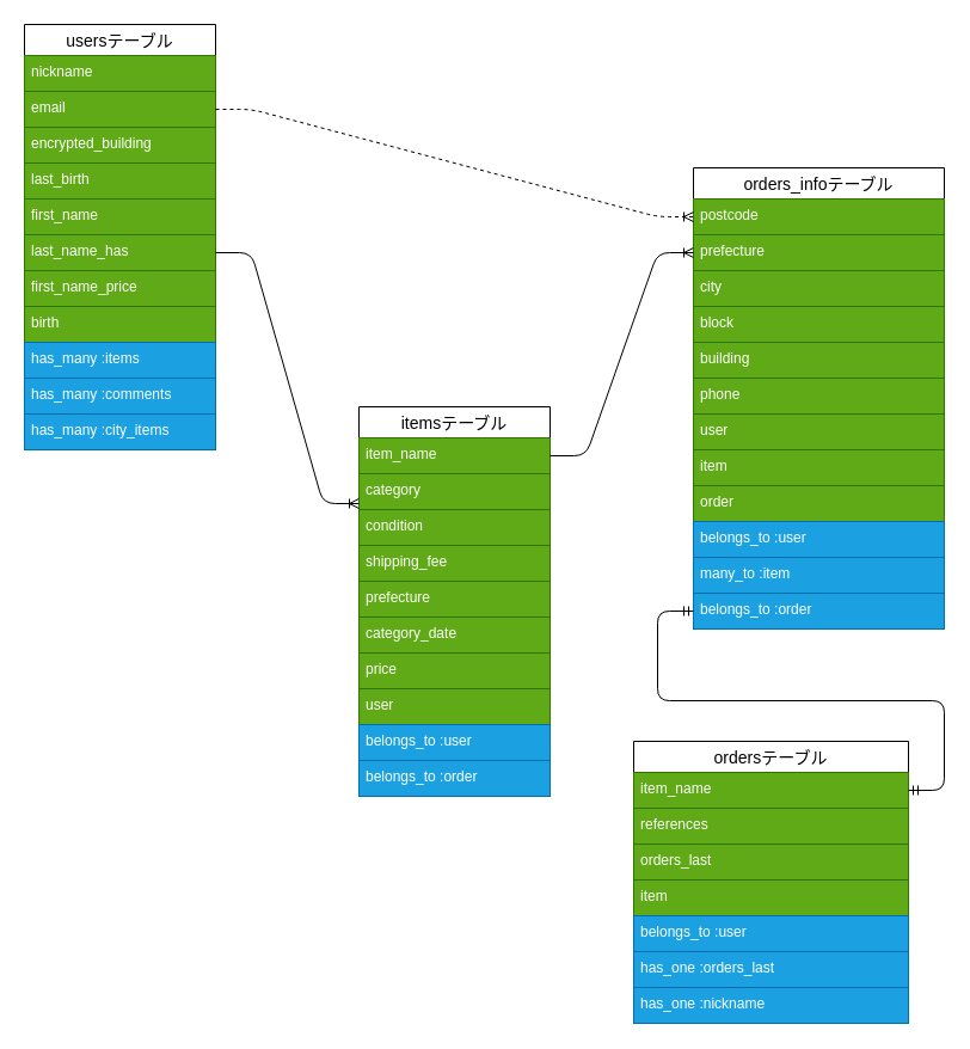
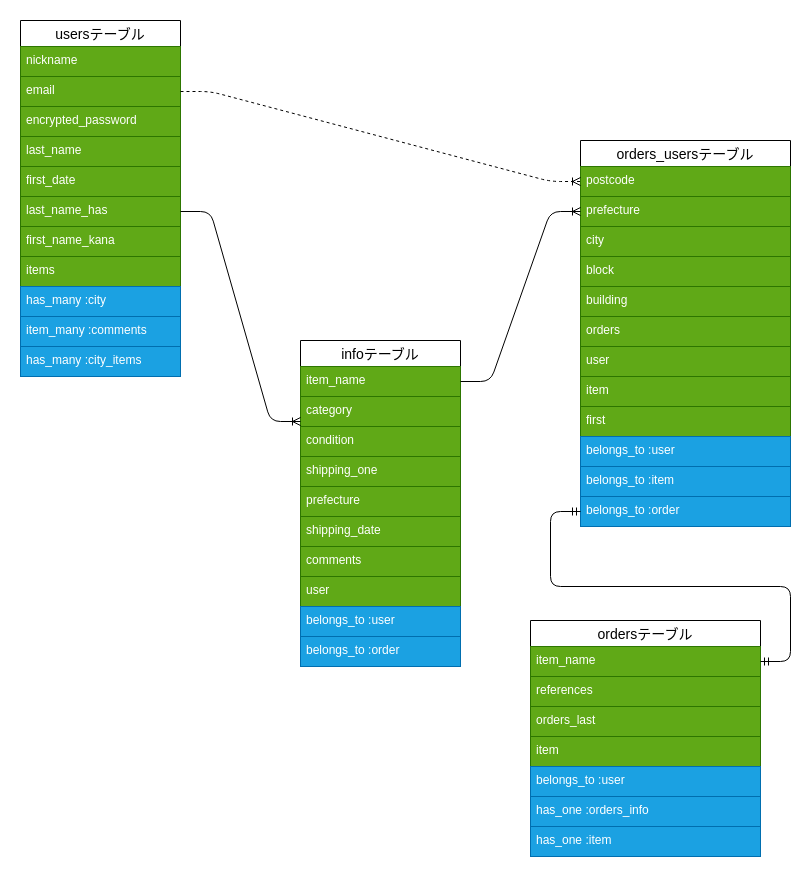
- <mxCell id="5" value="encrypted_building" style="text;strokeColor=#2D7600;fillColor=#60a917;spacingLeft=4;spacingRight=4;overflow=hidden;rotatable=0;points=[[0,0.5],[1,0.5]];portConstraint=eastwest;fontSize=12;fontColor=#ffffff;" vertex="1" parent="2"><mxGeometry y="86" width="160" height="30" as="geometry" /></mxCell>
+ <mxCell id="5" value="encrypted_password" style="text;strokeColor=#2D7600;fillColor=#60a917;spacingLeft=4;spacingRight=4;overflow=hidden;rotatable=0;points=[[0,0.5],[1,0.5]];portConstraint=eastwest;fontSize=12;fontColor=#ffffff;" vertex="1" parent="2"><mxGeometry y="86" width="160" height="30" as="geometry" /></mxCell>
- <mxCell id="6" value="last_birth" style="text;strokeColor=#2D7600;fillColor=#60a917;spacingLeft=4;spacingRight=4;overflow=hidden;rotatable=0;points=[[0,0.5],[1,0.5]];portConstraint=eastwest;fontSize=12;fontColor=#ffffff;" vertex="1" parent="2"><mxGeometry y="116" width="160" height="30" as="geometry" /></mxCell>
+ <mxCell id="6" value="last_name" style="text;strokeColor=#2D7600;fillColor=#60a917;spacingLeft=4;spacingRight=4;overflow=hidden;rotatable=0;points=[[0,0.5],[1,0.5]];portConstraint=eastwest;fontSize=12;fontColor=#ffffff;" vertex="1" parent="2"><mxGeometry y="116" width="160" height="30" as="geometry" /></mxCell>
- <mxCell id="26" value="orders_infoテーブル" style="swimlane;fontStyle=0;childLayout=stackLayout;horizontal=1;startSize=26;horizontalStack=0;resizeParent=1;resizeParentMax=0;resizeLast=0;collapsible=1;marginBottom=0;align=center;fontSize=14;labelBorderColor=none;strokeColor=default;fillColor=none;" vertex="1" parent="1"><mxGeometry x="580" y="140" width="210" height="386" as="geometry" /></mxCell>
+ <mxCell id="26" value="orders_usersテーブル" style="swimlane;fontStyle=0;childLayout=stackLayout;horizontal=1;startSize=26;horizontalStack=0;resizeParent=1;resizeParentMax=0;resizeLast=0;collapsible=1;marginBottom=0;align=center;fontSize=14;labelBorderColor=none;strokeColor=default;fillColor=none;" vertex="1" parent="1"><mxGeometry x="580" y="140" width="210" height="386" as="geometry" /></mxCell>
- <mxCell id="7" value="first_name" style="text;strokeColor=#2D7600;fillColor=#60a917;spacingLeft=4;spacingRight=4;overflow=hidden;rotatable=0;points=[[0,0.5],[1,0.5]];portConstraint=eastwest;fontSize=12;fontColor=#ffffff;" vertex="1" parent="2"><mxGeometry y="146" width="160" height="30" as="geometry" /></mxCell>
+ <mxCell id="7" value="first_date" style="text;strokeColor=#2D7600;fillColor=#60a917;spacingLeft=4;spacingRight=4;overflow=hidden;rotatable=0;points=[[0,0.5],[1,0.5]];portConstraint=eastwest;fontSize=12;fontColor=#ffffff;" vertex="1" parent="2"><mxGeometry y="146" width="160" height="30" as="geometry" /></mxCell>
- <mxCell id="9" value="first_name_price" style="text;strokeColor=#2D7600;fillColor=#60a917;spacingLeft=4;spacingRight=4;overflow=hidden;rotatable=0;points=[[0,0.5],[1,0.5]];portConstraint=eastwest;fontSize=12;fontColor=#ffffff;" vertex="1" parent="2"><mxGeometry y="206" width="160" height="30" as="geometry" /></mxCell>
+ <mxCell id="9" value="first_name_kana" style="text;strokeColor=#2D7600;fillColor=#60a917;spacingLeft=4;spacingRight=4;overflow=hidden;rotatable=0;points=[[0,0.5],[1,0.5]];portConstraint=eastwest;fontSize=12;fontColor=#ffffff;" vertex="1" parent="2"><mxGeometry y="206" width="160" height="30" as="geometry" /></mxCell>
- <mxCell id="10" value="birth" style="text;strokeColor=#2D7600;fillColor=#60a917;spacingLeft=4;spacingRight=4;overflow=hidden;rotatable=0;points=[[0,0.5],[1,0.5]];portConstraint=eastwest;fontSize=12;fontColor=#ffffff;" vertex="1" parent="2"><mxGeometry y="236" width="160" height="30" as="geometry" /></mxCell>
+ <mxCell id="10" value="items" style="text;strokeColor=#2D7600;fillColor=#60a917;spacingLeft=4;spacingRight=4;overflow=hidden;rotatable=0;points=[[0,0.5],[1,0.5]];portConstraint=eastwest;fontSize=12;fontColor=#ffffff;" vertex="1" parent="2"><mxGeometry y="236" width="160" height="30" as="geometry" /></mxCell>
- <mxCell id="11" value="has_many :items" style="text;strokeColor=#006EAF;fillColor=#1ba1e2;spacingLeft=4;spacingRight=4;overflow=hidden;rotatable=0;points=[[0,0.5],[1,0.5]];portConstraint=eastwest;fontSize=12;fontColor=#ffffff;" vertex="1" parent="2"><mxGeometry y="266" width="160" height="30" as="geometry" /></mxCell>
+ <mxCell id="11" value="has_many :city" style="text;strokeColor=#006EAF;fillColor=#1ba1e2;spacingLeft=4;spacingRight=4;overflow=hidden;rotatable=0;points=[[0,0.5],[1,0.5]];portConstraint=eastwest;fontSize=12;fontColor=#ffffff;" vertex="1" parent="2"><mxGeometry y="266" width="160" height="30" as="geometry" /></mxCell>
- <mxCell id="12" value="has_many :comments" style="text;strokeColor=#006EAF;fillColor=#1ba1e2;spacingLeft=4;spacingRight=4;overflow=hidden;rotatable=0;points=[[0,0.5],[1,0.5]];portConstraint=eastwest;fontSize=12;fontColor=#ffffff;" vertex="1" parent="2"><mxGeometry y="296" width="160" height="30" as="geometry" /></mxCell>
+ <mxCell id="12" value="item_many :comments" style="text;strokeColor=#006EAF;fillColor=#1ba1e2;spacingLeft=4;spacingRight=4;overflow=hidden;rotatable=0;points=[[0,0.5],[1,0.5]];portConstraint=eastwest;fontSize=12;fontColor=#ffffff;" vertex="1" parent="2"><mxGeometry y="296" width="160" height="30" as="geometry" /></mxCell>
- <mxCell id="32" value="phone" style="text;strokeColor=#2D7600;fillColor=#60a917;spacingLeft=4;spacingRight=4;overflow=hidden;rotatable=0;points=[[0,0.5],[1,0.5]];portConstraint=eastwest;fontSize=12;labelBorderColor=none;fontColor=#ffffff;" vertex="1" parent="26"><mxGeometry y="176" width="210" height="30" as="geometry" /></mxCell>
+ <mxCell id="32" value="orders" style="text;strokeColor=#2D7600;fillColor=#60a917;spacingLeft=4;spacingRight=4;overflow=hidden;rotatable=0;points=[[0,0.5],[1,0.5]];portConstraint=eastwest;fontSize=12;labelBorderColor=none;fontColor=#ffffff;" vertex="1" parent="26"><mxGeometry y="176" width="210" height="30" as="geometry" /></mxCell>
- <mxCell id="14" value="itemsテーブル" style="swimlane;fontStyle=0;childLayout=stackLayout;horizontal=1;startSize=26;horizontalStack=0;resizeParent=1;resizeParentMax=0;resizeLast=0;collapsible=1;marginBottom=0;align=center;fontSize=14;strokeColor=default;" vertex="1" parent="1"><mxGeometry x="300" y="340" width="160" height="326" as="geometry" /></mxCell>
+ <mxCell id="14" value="infoテーブル" style="swimlane;fontStyle=0;childLayout=stackLayout;horizontal=1;startSize=26;horizontalStack=0;resizeParent=1;resizeParentMax=0;resizeLast=0;collapsible=1;marginBottom=0;align=center;fontSize=14;strokeColor=default;" vertex="1" parent="1"><mxGeometry x="300" y="340" width="160" height="326" as="geometry" /></mxCell>
- <mxCell id="35" value="order" style="text;strokeColor=#2D7600;fillColor=#60a917;spacingLeft=4;spacingRight=4;overflow=hidden;rotatable=0;points=[[0,0.5],[1,0.5]];portConstraint=eastwest;fontSize=12;labelBorderColor=none;fontColor=#ffffff;" vertex="1" parent="26"><mxGeometry y="266" width="210" height="30" as="geometry" /></mxCell>
+ <mxCell id="35" value="first" style="text;strokeColor=#2D7600;fillColor=#60a917;spacingLeft=4;spacingRight=4;overflow=hidden;rotatable=0;points=[[0,0.5],[1,0.5]];portConstraint=eastwest;fontSize=12;labelBorderColor=none;fontColor=#ffffff;" vertex="1" parent="26"><mxGeometry y="266" width="210" height="30" as="geometry" /></mxCell>
- <mxCell id="18" value="shipping_fee" style="text;strokeColor=#2D7600;fillColor=#60a917;spacingLeft=4;spacingRight=4;overflow=hidden;rotatable=0;points=[[0,0.5],[1,0.5]];portConstraint=eastwest;fontSize=12;fontColor=#ffffff;" vertex="1" parent="14"><mxGeometry y="116" width="160" height="30" as="geometry" /></mxCell>
+ <mxCell id="18" value="shipping_one" style="text;strokeColor=#2D7600;fillColor=#60a917;spacingLeft=4;spacingRight=4;overflow=hidden;rotatable=0;points=[[0,0.5],[1,0.5]];portConstraint=eastwest;fontSize=12;fontColor=#ffffff;" vertex="1" parent="14"><mxGeometry y="116" width="160" height="30" as="geometry" /></mxCell>
- <mxCell id="37" value="many_to :item" style="text;strokeColor=#006EAF;fillColor=#1ba1e2;spacingLeft=4;spacingRight=4;overflow=hidden;rotatable=0;points=[[0,0.5],[1,0.5]];portConstraint=eastwest;fontSize=12;labelBorderColor=none;fontColor=#ffffff;" vertex="1" parent="26"><mxGeometry y="326" width="210" height="30" as="geometry" /></mxCell>
+ <mxCell id="37" value="belongs_to :item" style="text;strokeColor=#006EAF;fillColor=#1ba1e2;spacingLeft=4;spacingRight=4;overflow=hidden;rotatable=0;points=[[0,0.5],[1,0.5]];portConstraint=eastwest;fontSize=12;labelBorderColor=none;fontColor=#ffffff;" vertex="1" parent="26"><mxGeometry y="326" width="210" height="30" as="geometry" /></mxCell>
- <mxCell id="20" value="category_date" style="text;strokeColor=#2D7600;fillColor=#60a917;spacingLeft=4;spacingRight=4;overflow=hidden;rotatable=0;points=[[0,0.5],[1,0.5]];portConstraint=eastwest;fontSize=12;fontColor=#ffffff;" vertex="1" parent="14"><mxGeometry y="176" width="160" height="30" as="geometry" /></mxCell>
+ <mxCell id="20" value="shipping_date" style="text;strokeColor=#2D7600;fillColor=#60a917;spacingLeft=4;spacingRight=4;overflow=hidden;rotatable=0;points=[[0,0.5],[1,0.5]];portConstraint=eastwest;fontSize=12;fontColor=#ffffff;" vertex="1" parent="14"><mxGeometry y="176" width="160" height="30" as="geometry" /></mxCell>
- <mxCell id="21" value="price" style="text;strokeColor=#2D7600;fillColor=#60a917;spacingLeft=4;spacingRight=4;overflow=hidden;rotatable=0;points=[[0,0.5],[1,0.5]];portConstraint=eastwest;fontSize=12;fontColor=#ffffff;" vertex="1" parent="14"><mxGeometry y="206" width="160" height="30" as="geometry" /></mxCell>
+ <mxCell id="21" value="comments" style="text;strokeColor=#2D7600;fillColor=#60a917;spacingLeft=4;spacingRight=4;overflow=hidden;rotatable=0;points=[[0,0.5],[1,0.5]];portConstraint=eastwest;fontSize=12;fontColor=#ffffff;" vertex="1" parent="14"><mxGeometry y="206" width="160" height="30" as="geometry" /></mxCell>
- <mxCell id="45" value="has_one :orders_last" style="text;strokeColor=#006EAF;fillColor=#1ba1e2;spacingLeft=4;spacingRight=4;overflow=hidden;rotatable=0;points=[[0,0.5],[1,0.5]];portConstraint=eastwest;fontSize=12;labelBorderColor=none;fontColor=#ffffff;" vertex="1" parent="39"><mxGeometry y="176" width="230" height="30" as="geometry" /></mxCell>
+ <mxCell id="45" value="has_one :orders_info" style="text;strokeColor=#006EAF;fillColor=#1ba1e2;spacingLeft=4;spacingRight=4;overflow=hidden;rotatable=0;points=[[0,0.5],[1,0.5]];portConstraint=eastwest;fontSize=12;labelBorderColor=none;fontColor=#ffffff;" vertex="1" parent="39"><mxGeometry y="176" width="230" height="30" as="geometry" /></mxCell>
- <mxCell id="46" value="has_one :nickname" style="text;strokeColor=#006EAF;fillColor=#1ba1e2;spacingLeft=4;spacingRight=4;overflow=hidden;rotatable=0;points=[[0,0.5],[1,0.5]];portConstraint=eastwest;fontSize=12;labelBorderColor=none;fontColor=#ffffff;" vertex="1" parent="39"><mxGeometry y="206" width="230" height="30" as="geometry" /></mxCell>
+ <mxCell id="46" value="has_one :item" style="text;strokeColor=#006EAF;fillColor=#1ba1e2;spacingLeft=4;spacingRight=4;overflow=hidden;rotatable=0;points=[[0,0.5],[1,0.5]];portConstraint=eastwest;fontSize=12;labelBorderColor=none;fontColor=#ffffff;" vertex="1" parent="39"><mxGeometry y="206" width="230" height="30" as="geometry" /></mxCell>
